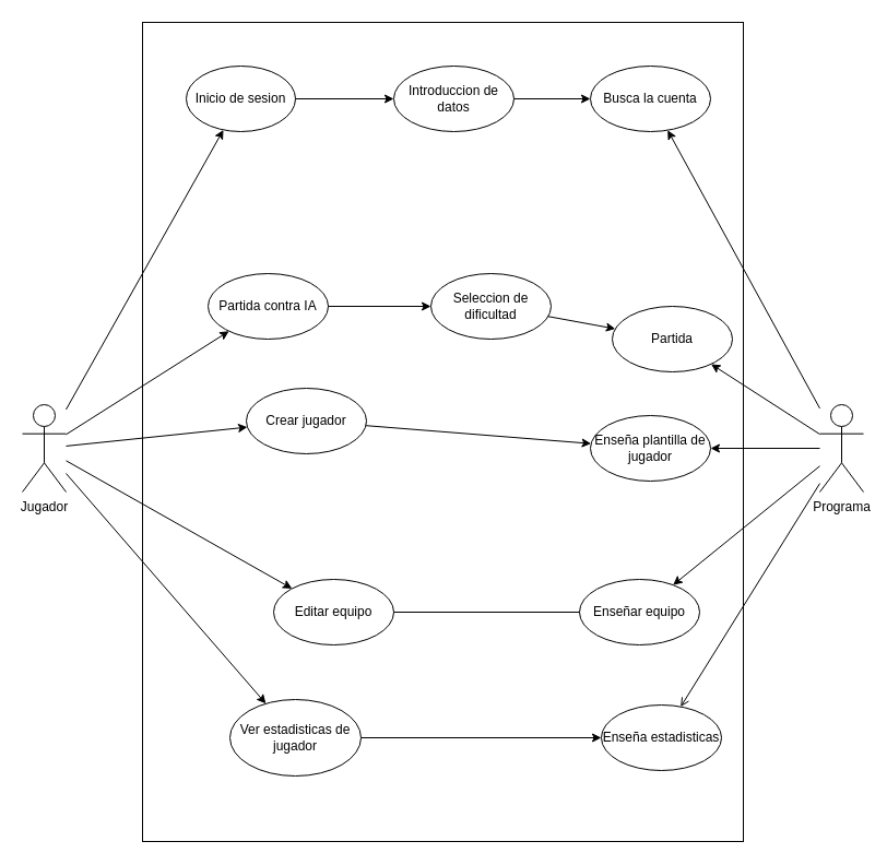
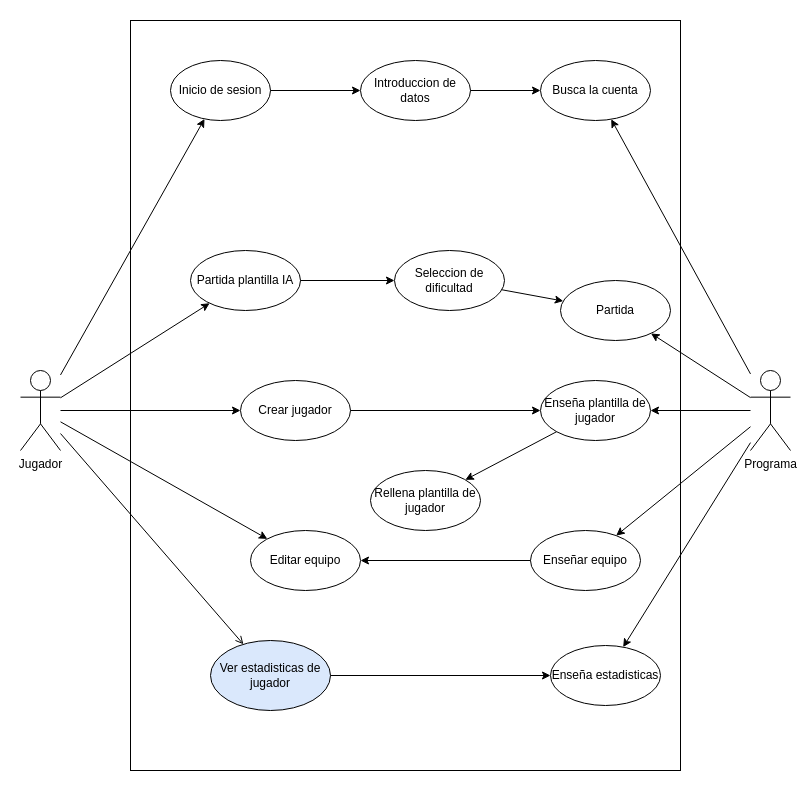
- <mxCell id="6" value="Partida contra IA" style="ellipse;whiteSpace=wrap;html=1;" parent="1" vertex="1"><mxGeometry x="190" y="250" width="110" height="60" as="geometry" /></mxCell>
+ <mxCell id="6" value="Partida plantilla IA" style="ellipse;whiteSpace=wrap;html=1;" parent="1" vertex="1"><mxGeometry x="190" y="250" width="110" height="60" as="geometry" /></mxCell>
- <mxCell id="7" value="Crear jugador" style="ellipse;whiteSpace=wrap;html=1;" parent="1" vertex="1"><mxGeometry x="225" y="355" width="110" height="60" as="geometry" /></mxCell>
+ <mxCell id="7" value="Crear jugador" style="ellipse;whiteSpace=wrap;html=1;" parent="1" vertex="1"><mxGeometry x="240" y="380" width="110" height="60" as="geometry" /></mxCell>
+ <mxCell id="25" value="" style="endArrow=classic;html=1;rounded=0;exitX=0;exitY=1;exitDx=0;exitDy=0;" parent="1" source="21" target="23" edge="1"><mxGeometry width="50" height="50" relative="1" as="geometry"><mxPoint x="370" y="430" as="sourcePoint" /><mxPoint x="420" y="380" as="targetPoint" /></mxGeometry></mxCell>
+ <mxCell id="23" value="Rellena plantilla de jugador" style="ellipse;whiteSpace=wrap;html=1;" parent="1" vertex="1"><mxGeometry x="370" y="470" width="110" height="60" as="geometry" /></mxCell>
- <mxCell id="31" value="" style="endArrow=none;html=1;rounded=0;" parent="1" source="26" target="8" edge="1"><mxGeometry width="50" height="50" relative="1" as="geometry"><mxPoint x="370" y="430" as="sourcePoint" /><mxPoint x="420" y="380" as="targetPoint" /></mxGeometry></mxCell>
+ <mxCell id="31" value="" style="endArrow=classic;html=1;rounded=0;" parent="1" source="26" target="8" edge="1"><mxGeometry width="50" height="50" relative="1" as="geometry"><mxPoint x="370" y="430" as="sourcePoint" /><mxPoint x="420" y="380" as="targetPoint" /></mxGeometry></mxCell>
- <mxCell id="35" value="" style="endArrow=classic;html=1;rounded=0;" parent="1" source="2" target="9" edge="1"><mxGeometry width="50" height="50" relative="1" as="geometry"><mxPoint x="370" y="440" as="sourcePoint" /><mxPoint x="420" y="390" as="targetPoint" /></mxGeometry></mxCell>
+ <mxCell id="35" value="" style="endArrow=open;html=1;rounded=0;" parent="1" source="2" target="9" edge="1"><mxGeometry width="50" height="50" relative="1" as="geometry"><mxPoint x="370" y="440" as="sourcePoint" /><mxPoint x="420" y="390" as="targetPoint" /></mxGeometry></mxCell>
- <mxCell id="29" value="" style="endArrow=open;html=1;rounded=0;" parent="1" source="3" target="28" edge="1"><mxGeometry width="50" height="50" relative="1" as="geometry"><mxPoint x="370" y="430" as="sourcePoint" /><mxPoint x="420" y="380" as="targetPoint" /></mxGeometry></mxCell>
+ <mxCell id="29" value="" style="endArrow=classic;html=1;rounded=0;" parent="1" source="3" target="28" edge="1"><mxGeometry width="50" height="50" relative="1" as="geometry"><mxPoint x="370" y="430" as="sourcePoint" /><mxPoint x="420" y="380" as="targetPoint" /></mxGeometry></mxCell>
- <mxCell id="9" value="Ver estadisticas de jugador" style="ellipse;whiteSpace=wrap;html=1;" parent="1" vertex="1"><mxGeometry x="210" y="640" width="120" height="70" as="geometry" /></mxCell>
+ <mxCell id="9" value="Ver estadisticas de jugador" style="ellipse;whiteSpace=wrap;html=1;fillColor=#dae8fc;" parent="1" vertex="1"><mxGeometry x="210" y="640" width="120" height="70" as="geometry" /></mxCell>
